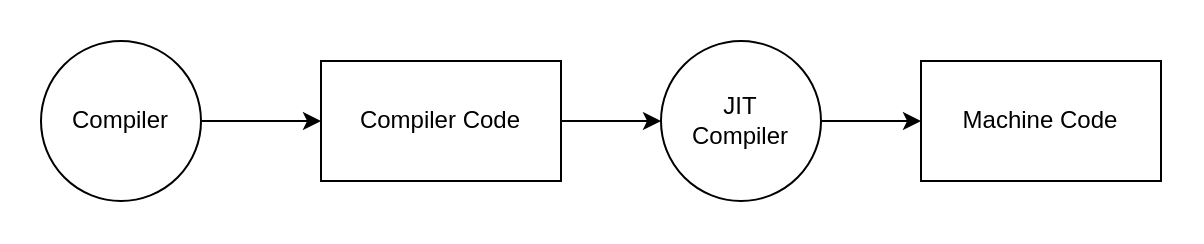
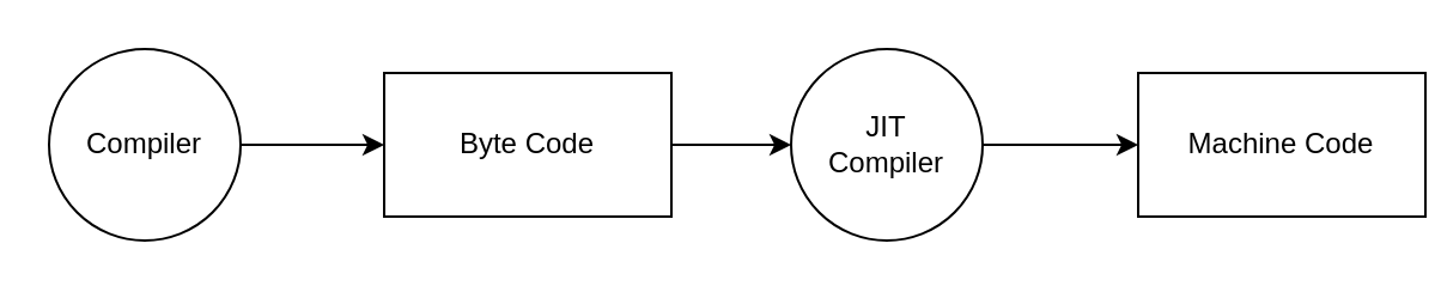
- <mxCell id="2" value="Compiler Code" style="rounded=0;whiteSpace=wrap;html=1;" vertex="1" parent="1"><mxGeometry x="160" y="30" width="120" height="60" as="geometry" /></mxCell>
+ <mxCell id="2" value="Byte Code" style="rounded=0;whiteSpace=wrap;html=1;" vertex="1" parent="1"><mxGeometry x="160" y="30" width="120" height="60" as="geometry" /></mxCell>
- <mxCell id="5" value="Machine Code" style="rounded=0;whiteSpace=wrap;html=1;" vertex="1" parent="1"><mxGeometry x="460" y="30" width="120" height="60" as="geometry" /></mxCell>
+ <mxCell id="5" value="Machine Code" style="rounded=0;whiteSpace=wrap;html=1;" vertex="1" parent="1"><mxGeometry x="475" y="30" width="120" height="60" as="geometry" /></mxCell>
